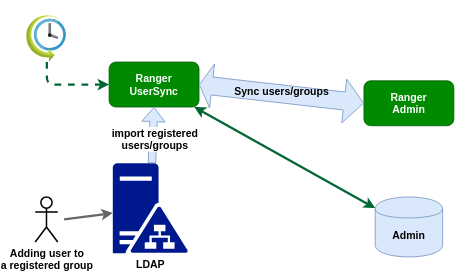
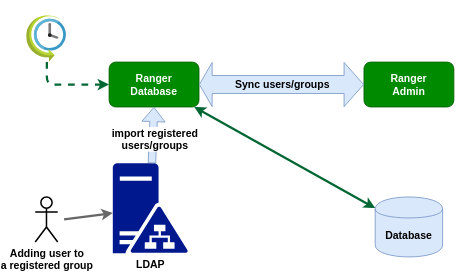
- <mxCell id="2" value="Ranger &lt;br style=&quot;font-size: 14px;&quot;&gt;UserSync" style="rounded=1;whiteSpace=wrap;html=1;fillColor=#008a00;strokeColor=#005700;fontColor=#ffffff;fontStyle=1;fontSize=14;" vertex="1" parent="1"><mxGeometry x="130" y="82" width="120" height="60" as="geometry" /></mxCell>
+ <mxCell id="2" value="Ranger &lt;br style=&quot;font-size: 14px;&quot;&gt;Database" style="rounded=1;whiteSpace=wrap;html=1;fillColor=#008a00;strokeColor=#005700;fontColor=#ffffff;fontStyle=1;fontSize=14;" vertex="1" parent="1"><mxGeometry x="130" y="82" width="120" height="60" as="geometry" /></mxCell>
- <mxCell id="3" value="Ranger &lt;br style=&quot;font-size: 14px&quot;&gt;Admin" style="rounded=1;whiteSpace=wrap;html=1;fillColor=#008a00;strokeColor=#005700;fontColor=#ffffff;fontStyle=1;fontSize=14;" vertex="1" parent="1"><mxGeometry x="470" y="107" width="120" height="60" as="geometry" /></mxCell>
+ <mxCell id="3" value="Ranger &lt;br style=&quot;font-size: 14px&quot;&gt;Admin" style="rounded=1;whiteSpace=wrap;html=1;fillColor=#008a00;strokeColor=#005700;fontColor=#ffffff;fontStyle=1;fontSize=14;" vertex="1" parent="1"><mxGeometry x="470" y="82" width="120" height="60" as="geometry" /></mxCell>
- <mxCell id="4" value="Admin" style="shape=cylinder;whiteSpace=wrap;html=1;boundedLbl=1;backgroundOutline=1;fontSize=14;fillColor=#dae8fc;strokeColor=#6c8ebf;fontStyle=1" vertex="1" parent="1"><mxGeometry x="485" y="262" width="90" height="80" as="geometry" /></mxCell>
+ <mxCell id="4" value="Database" style="shape=cylinder;whiteSpace=wrap;html=1;boundedLbl=1;backgroundOutline=1;fontSize=14;fillColor=#dae8fc;strokeColor=#6c8ebf;fontStyle=1" vertex="1" parent="1"><mxGeometry x="485" y="262" width="90" height="80" as="geometry" /></mxCell>
